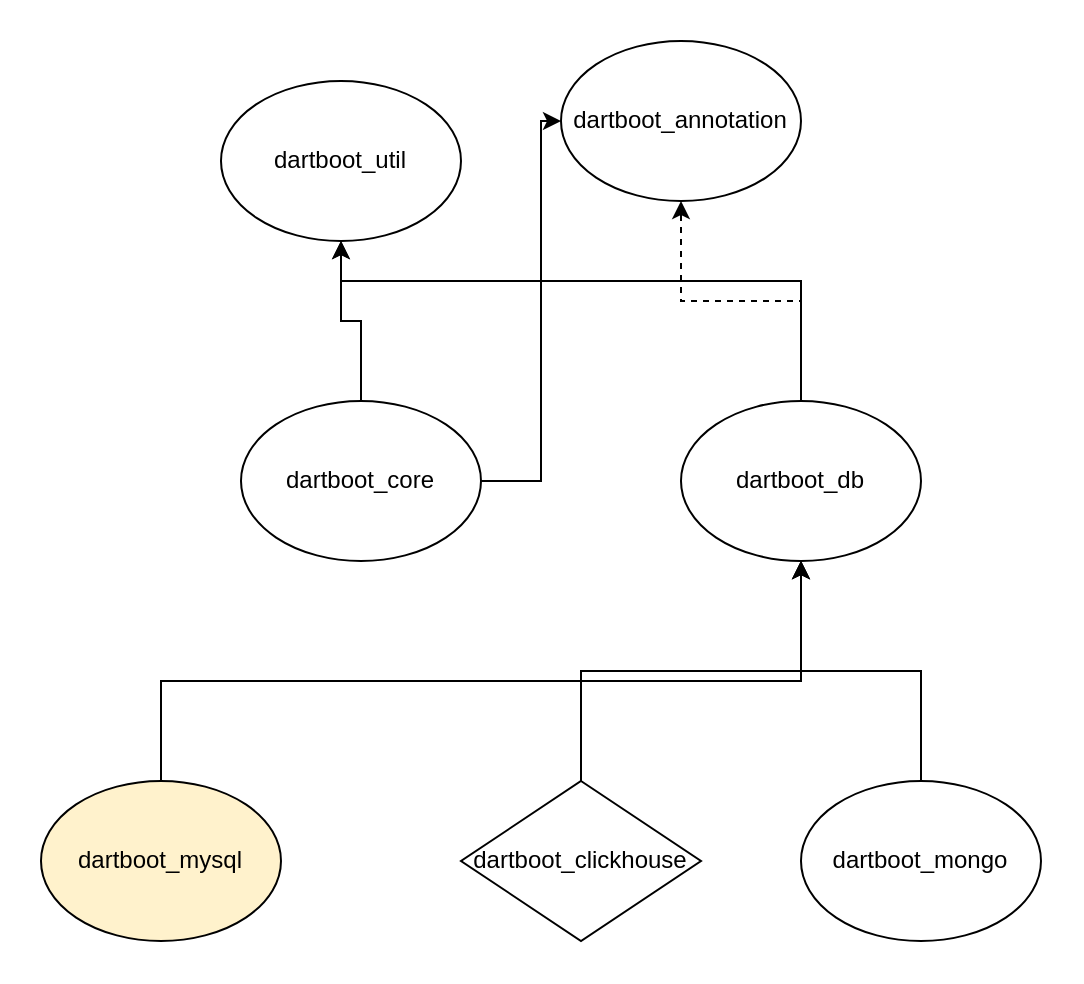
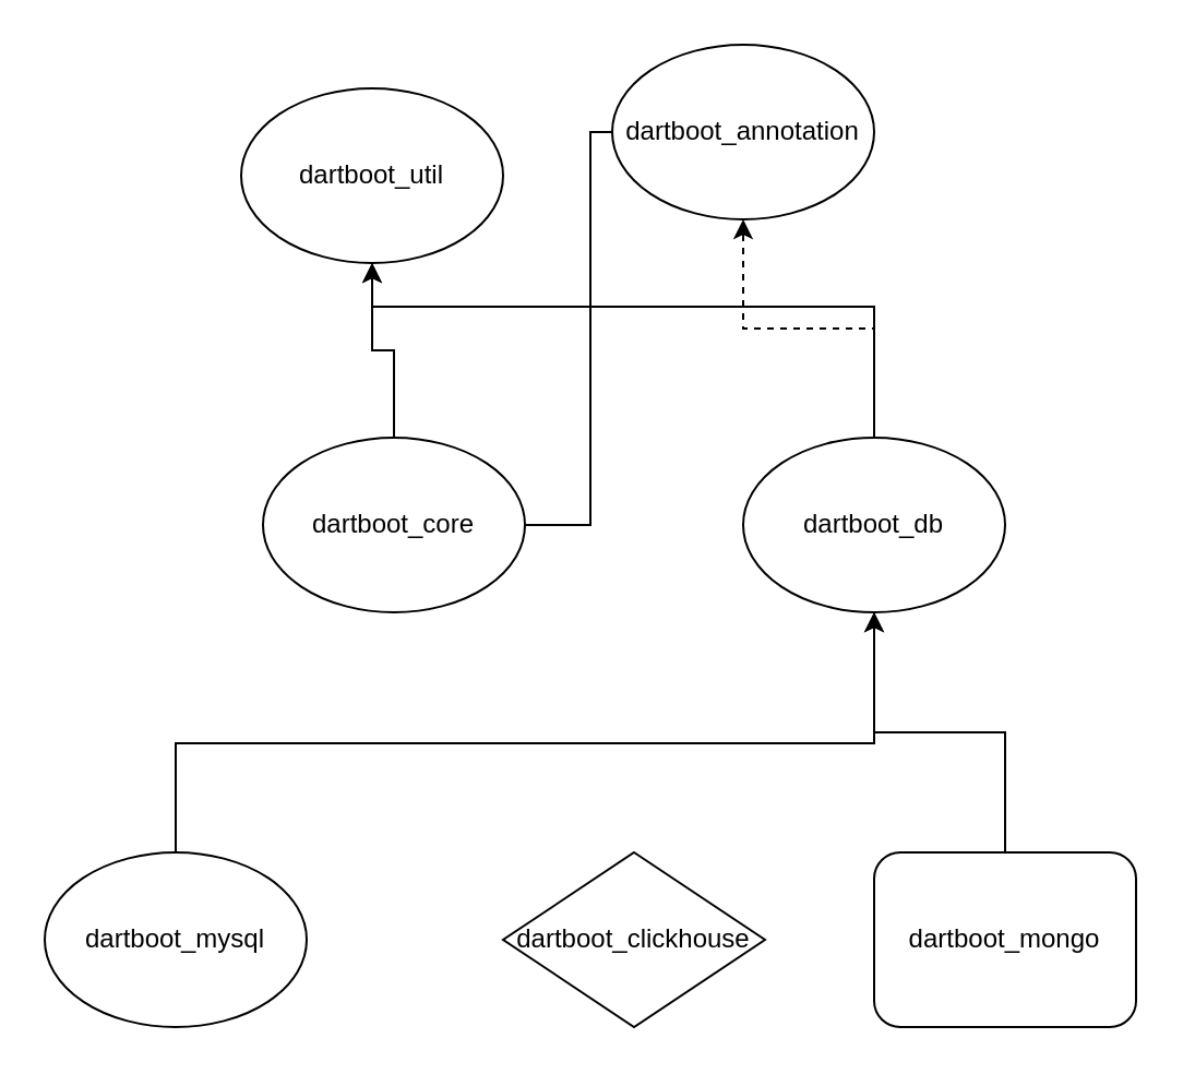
- <mxCell id="2" style="edgeStyle=orthogonalEdgeStyle;rounded=0;orthogonalLoop=1;jettySize=auto;html=1;" edge="1" parent="1" source="4" target="5"><mxGeometry relative="1" as="geometry"><Array as="points"><mxPoint x="270" y="240" /><mxPoint x="270" y="60" /></Array></mxGeometry></mxCell>
+ <mxCell id="2" style="edgeStyle=orthogonalEdgeStyle;rounded=0;orthogonalLoop=1;jettySize=auto;html=1;endArrow=none;" edge="1" parent="1" source="4" target="5"><mxGeometry relative="1" as="geometry"><Array as="points"><mxPoint x="270" y="240" /><mxPoint x="270" y="60" /></Array></mxGeometry></mxCell>
- <mxCell id="11" style="edgeStyle=orthogonalEdgeStyle;rounded=0;orthogonalLoop=1;jettySize=auto;html=1;" edge="1" parent="1" source="12" target="8"><mxGeometry relative="1" as="geometry" /></mxCell>
- <mxCell id="10" value="dartboot_mysql" style="ellipse;whiteSpace=wrap;html=1;fillColor=#fff2cc;" vertex="1" parent="1"><mxGeometry x="20" y="390" width="120" height="80" as="geometry" /></mxCell>
+ <mxCell id="10" value="dartboot_mysql" style="ellipse;whiteSpace=wrap;html=1;" vertex="1" parent="1"><mxGeometry x="20" y="390" width="120" height="80" as="geometry" /></mxCell>
- <mxCell id="14" value="dartboot_mongo" style="ellipse;whiteSpace=wrap;html=1;" vertex="1" parent="1"><mxGeometry x="400" y="390" width="120" height="80" as="geometry" /></mxCell>
+ <mxCell id="14" value="dartboot_mongo" style="whiteSpace=wrap;html=1;rounded=1;" vertex="1" parent="1"><mxGeometry x="400" y="390" width="120" height="80" as="geometry" /></mxCell>
